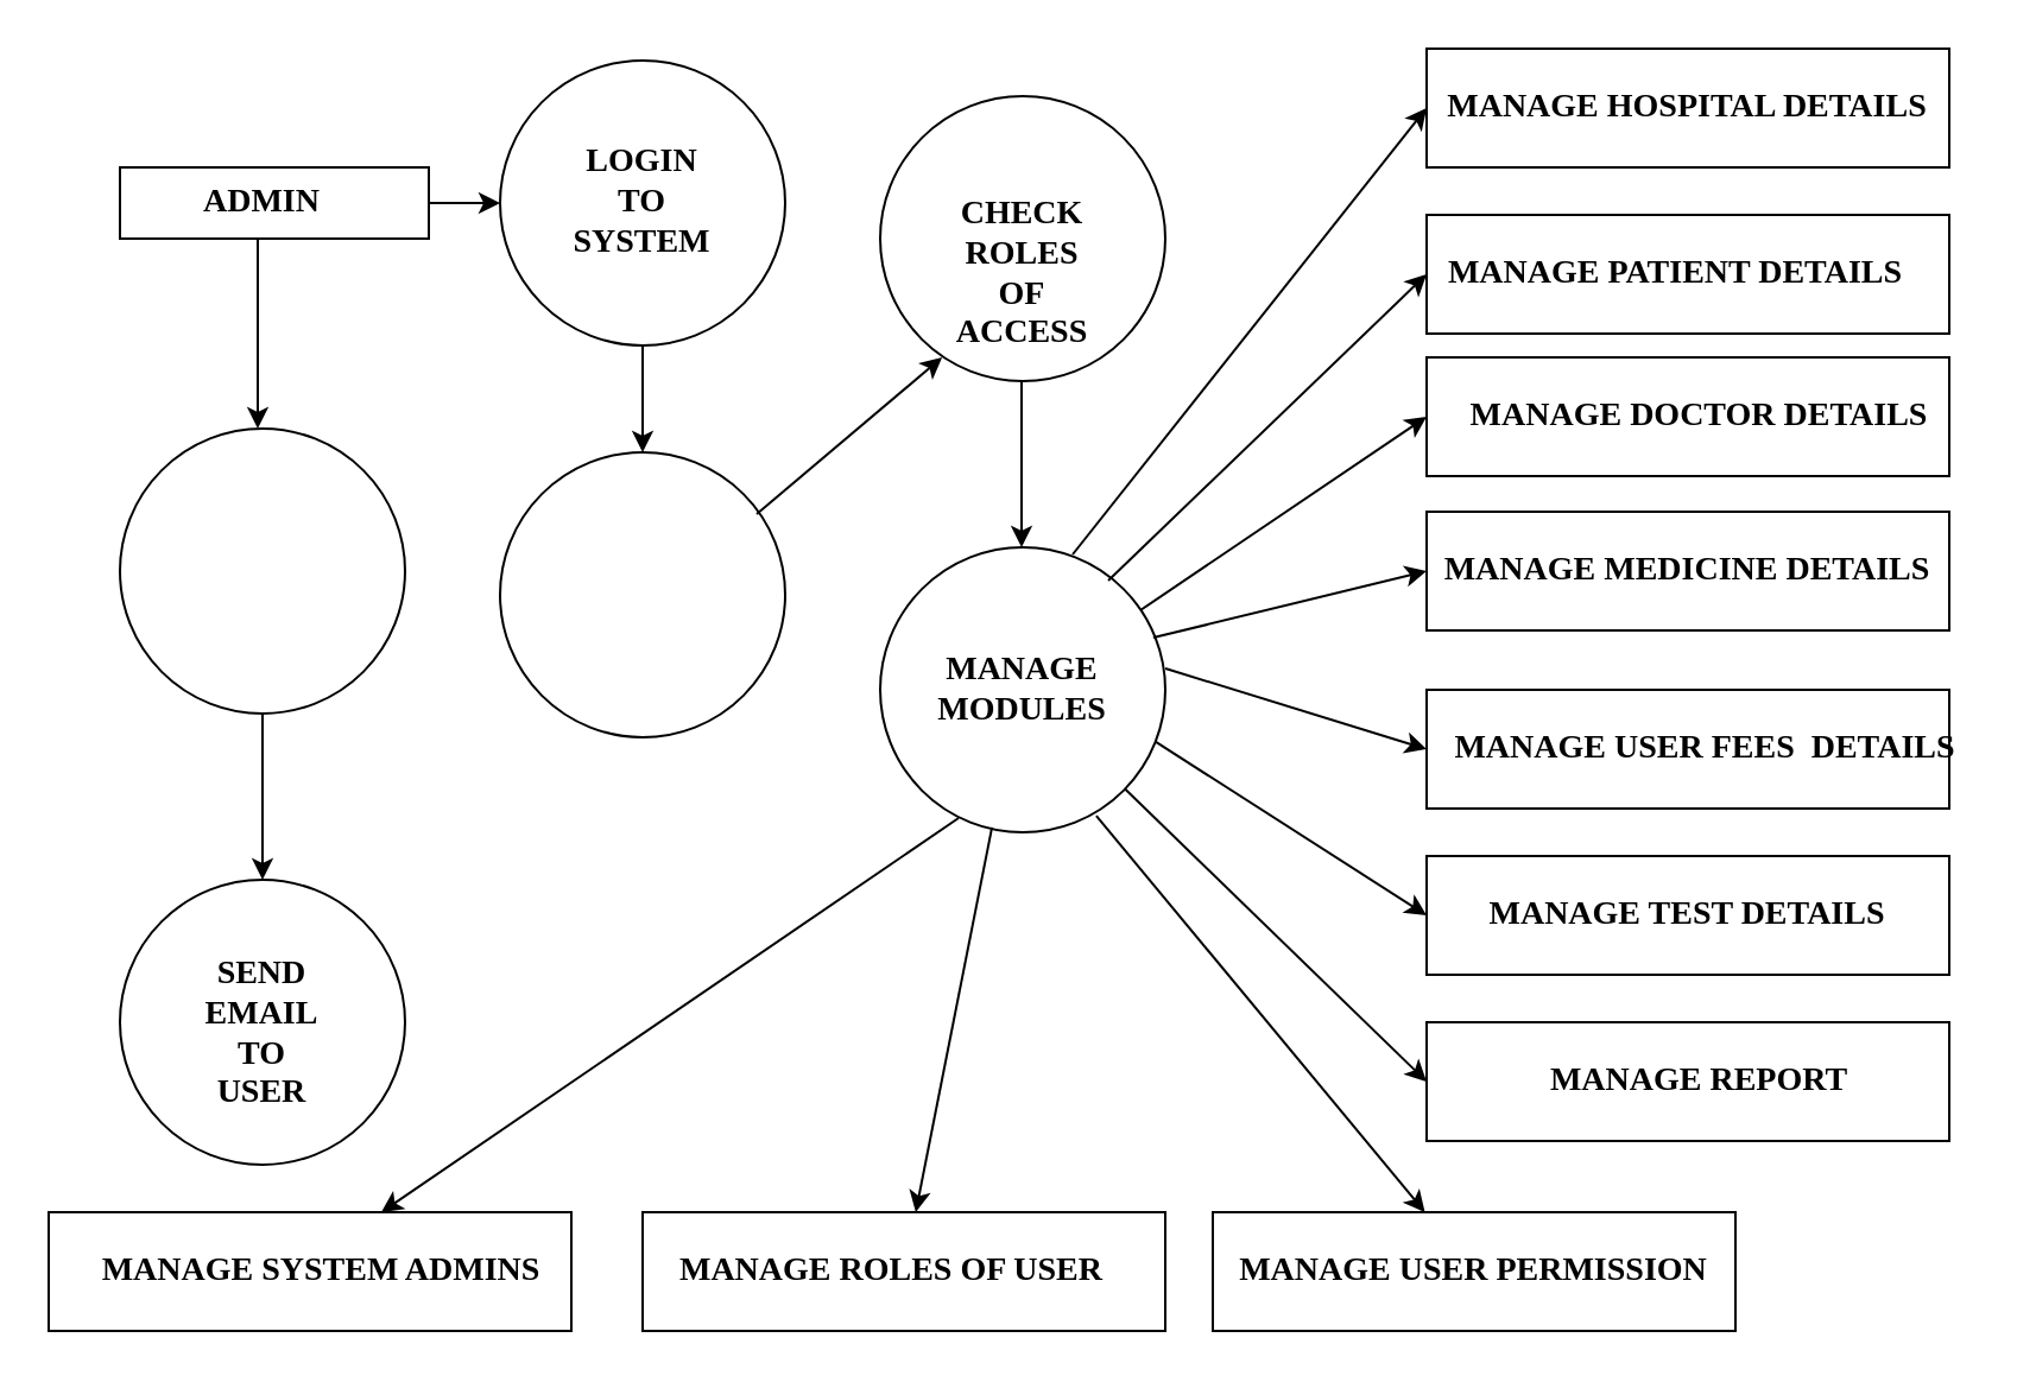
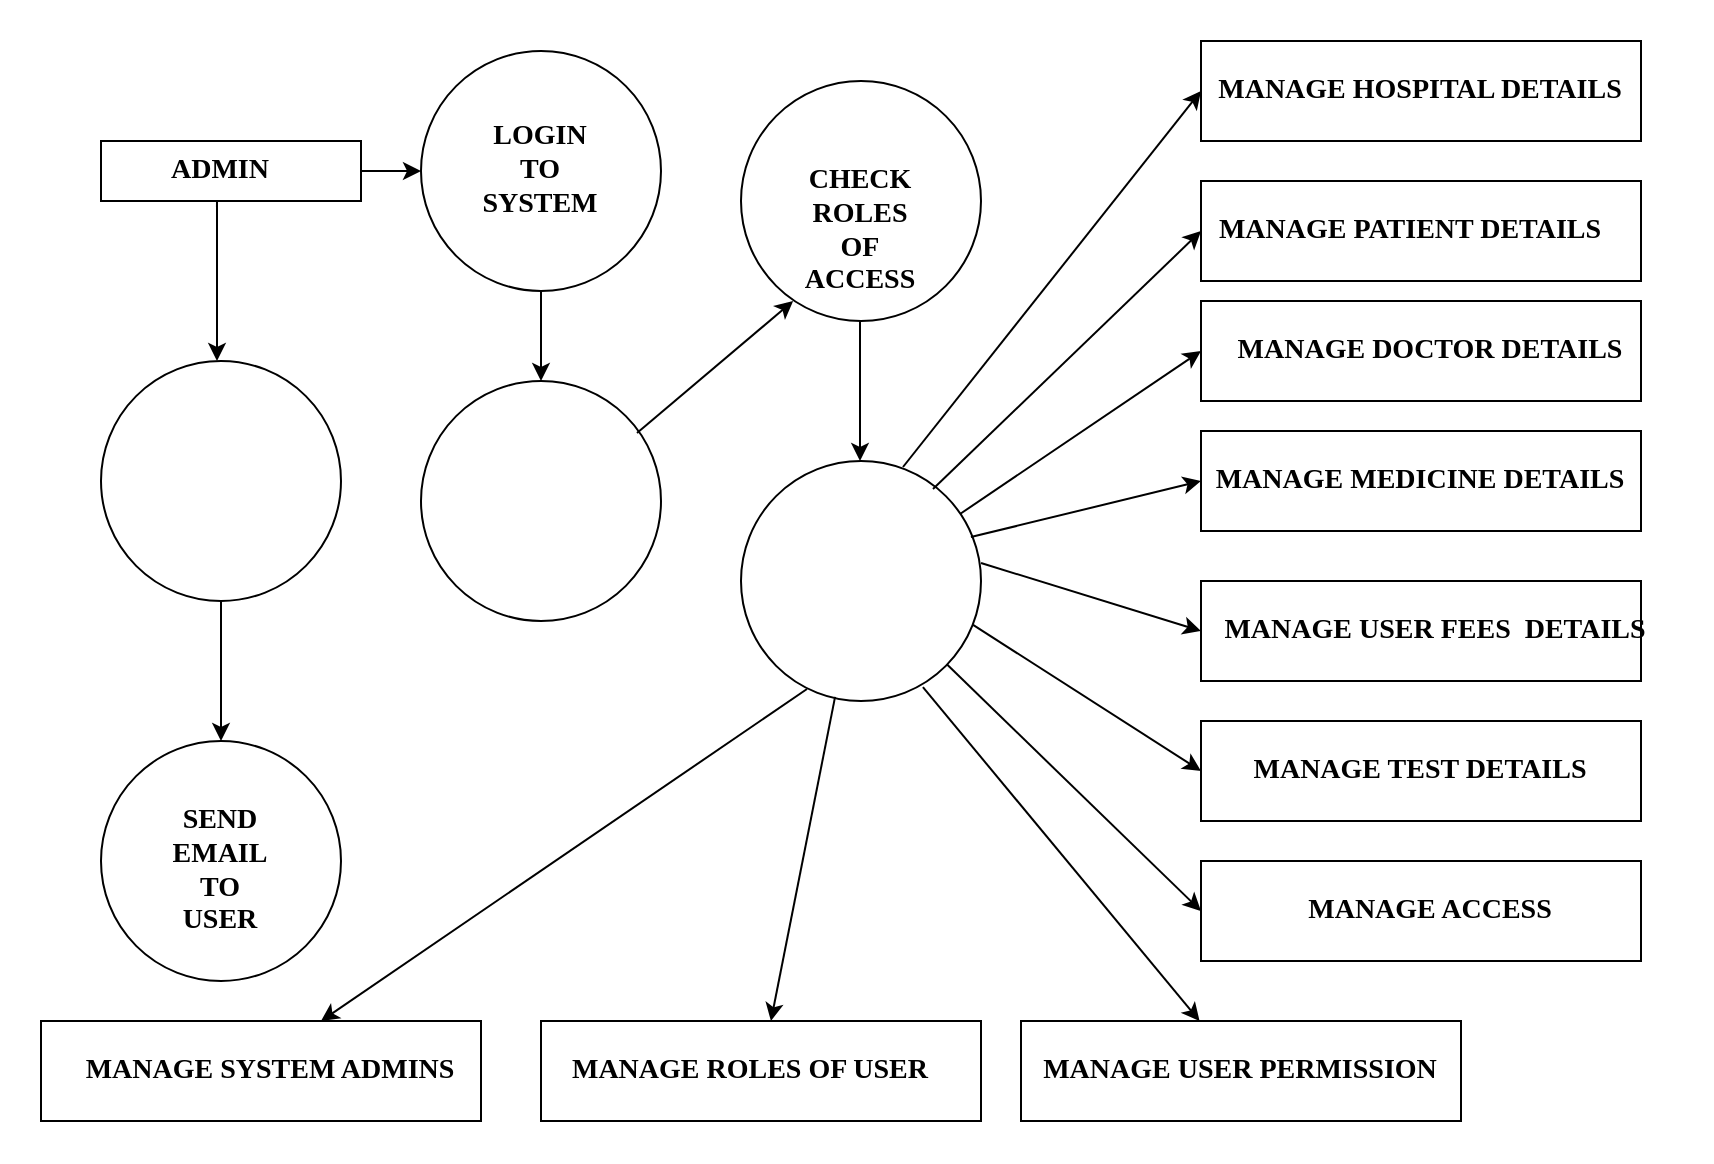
- <mxCell id="38" value="&lt;b&gt;MANAGE MODULES&lt;/b&gt;" style="text;html=1;strokeColor=none;fillColor=none;align=center;verticalAlign=middle;whiteSpace=wrap;rounded=0;fontFamily=Times New Roman;fontSize=14;" parent="1" vertex="1"><mxGeometry x="400" y="275" width="60" height="30" as="geometry" /></mxCell>
- <mxCell id="49" value="MANAGE REPORT" style="text;html=1;strokeColor=none;fillColor=none;align=center;verticalAlign=middle;whiteSpace=wrap;rounded=0;fontFamily=Times New Roman;fontStyle=1;fontSize=14;" parent="1" vertex="1"><mxGeometry x="610" y="440" width="210" height="30" as="geometry" /></mxCell>
+ <mxCell id="49" value="MANAGE ACCESS" style="text;html=1;strokeColor=none;fillColor=none;align=center;verticalAlign=middle;whiteSpace=wrap;rounded=0;fontFamily=Times New Roman;fontStyle=1;fontSize=14;" parent="1" vertex="1"><mxGeometry x="610" y="440" width="210" height="30" as="geometry" /></mxCell>
